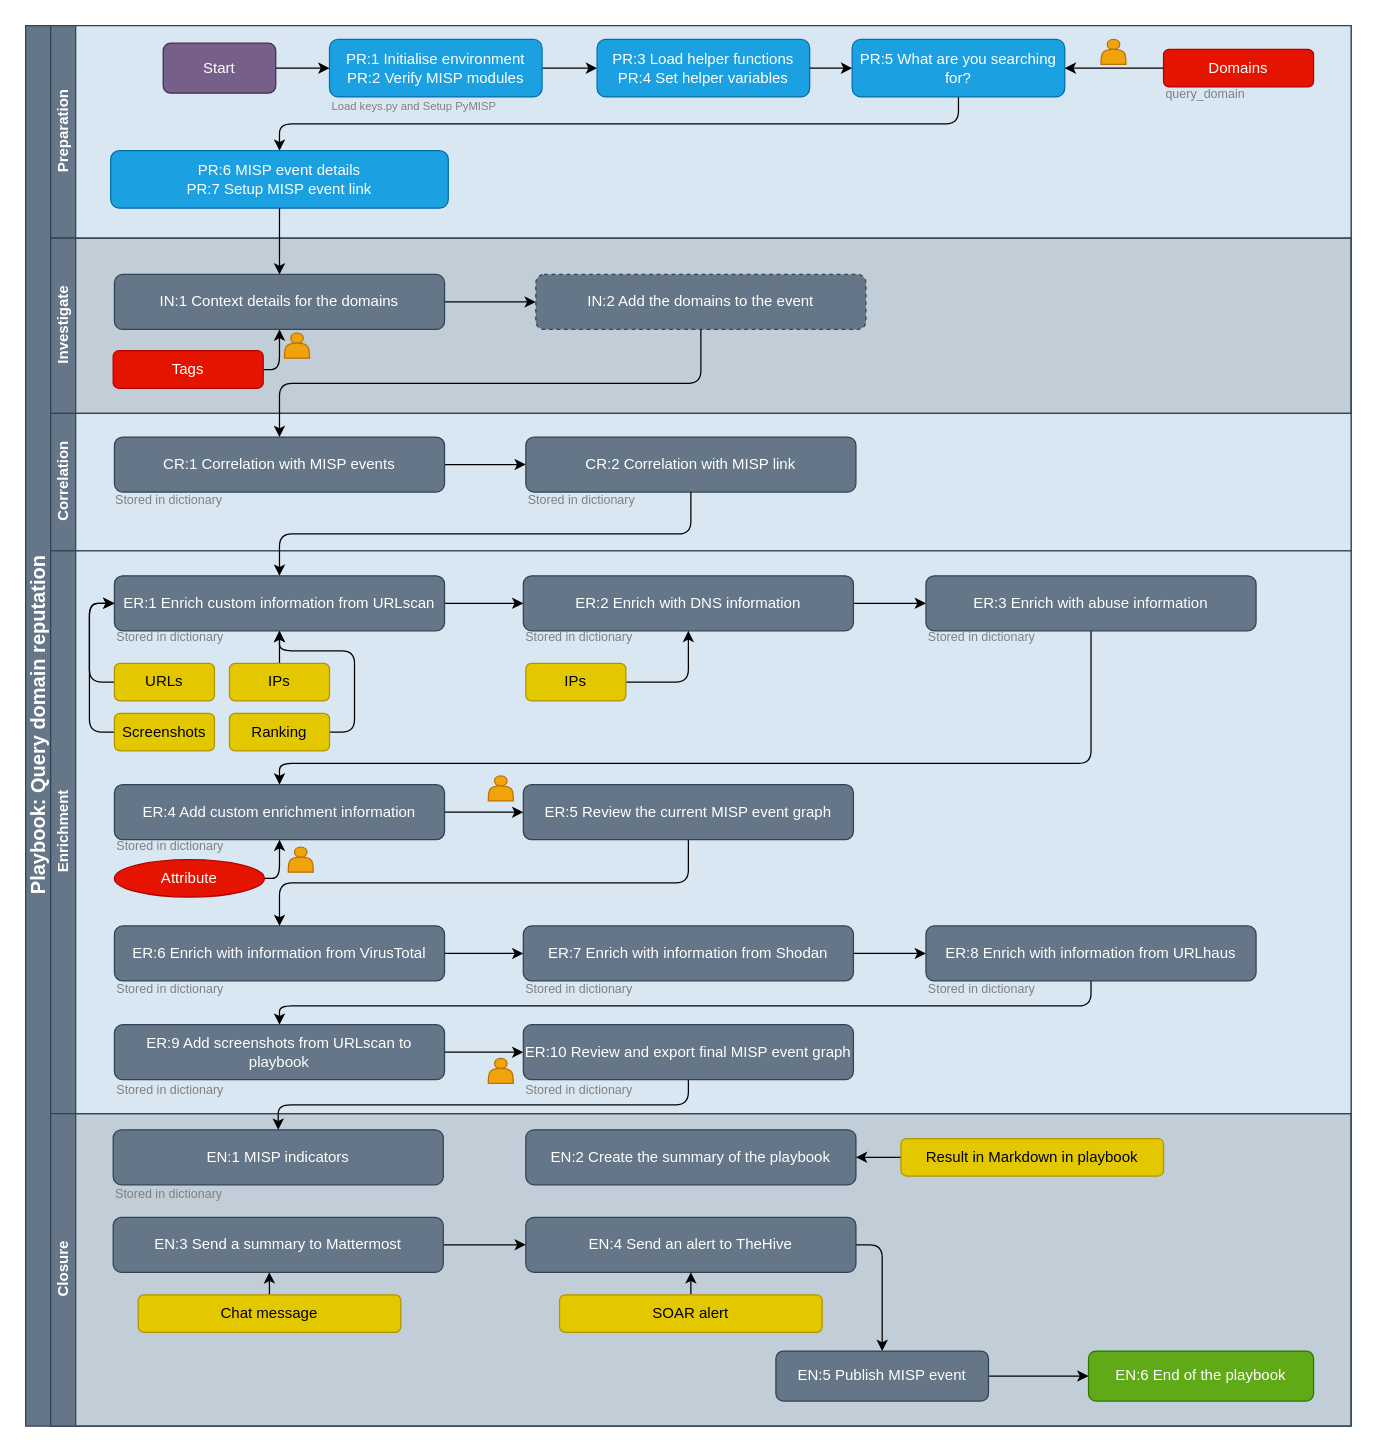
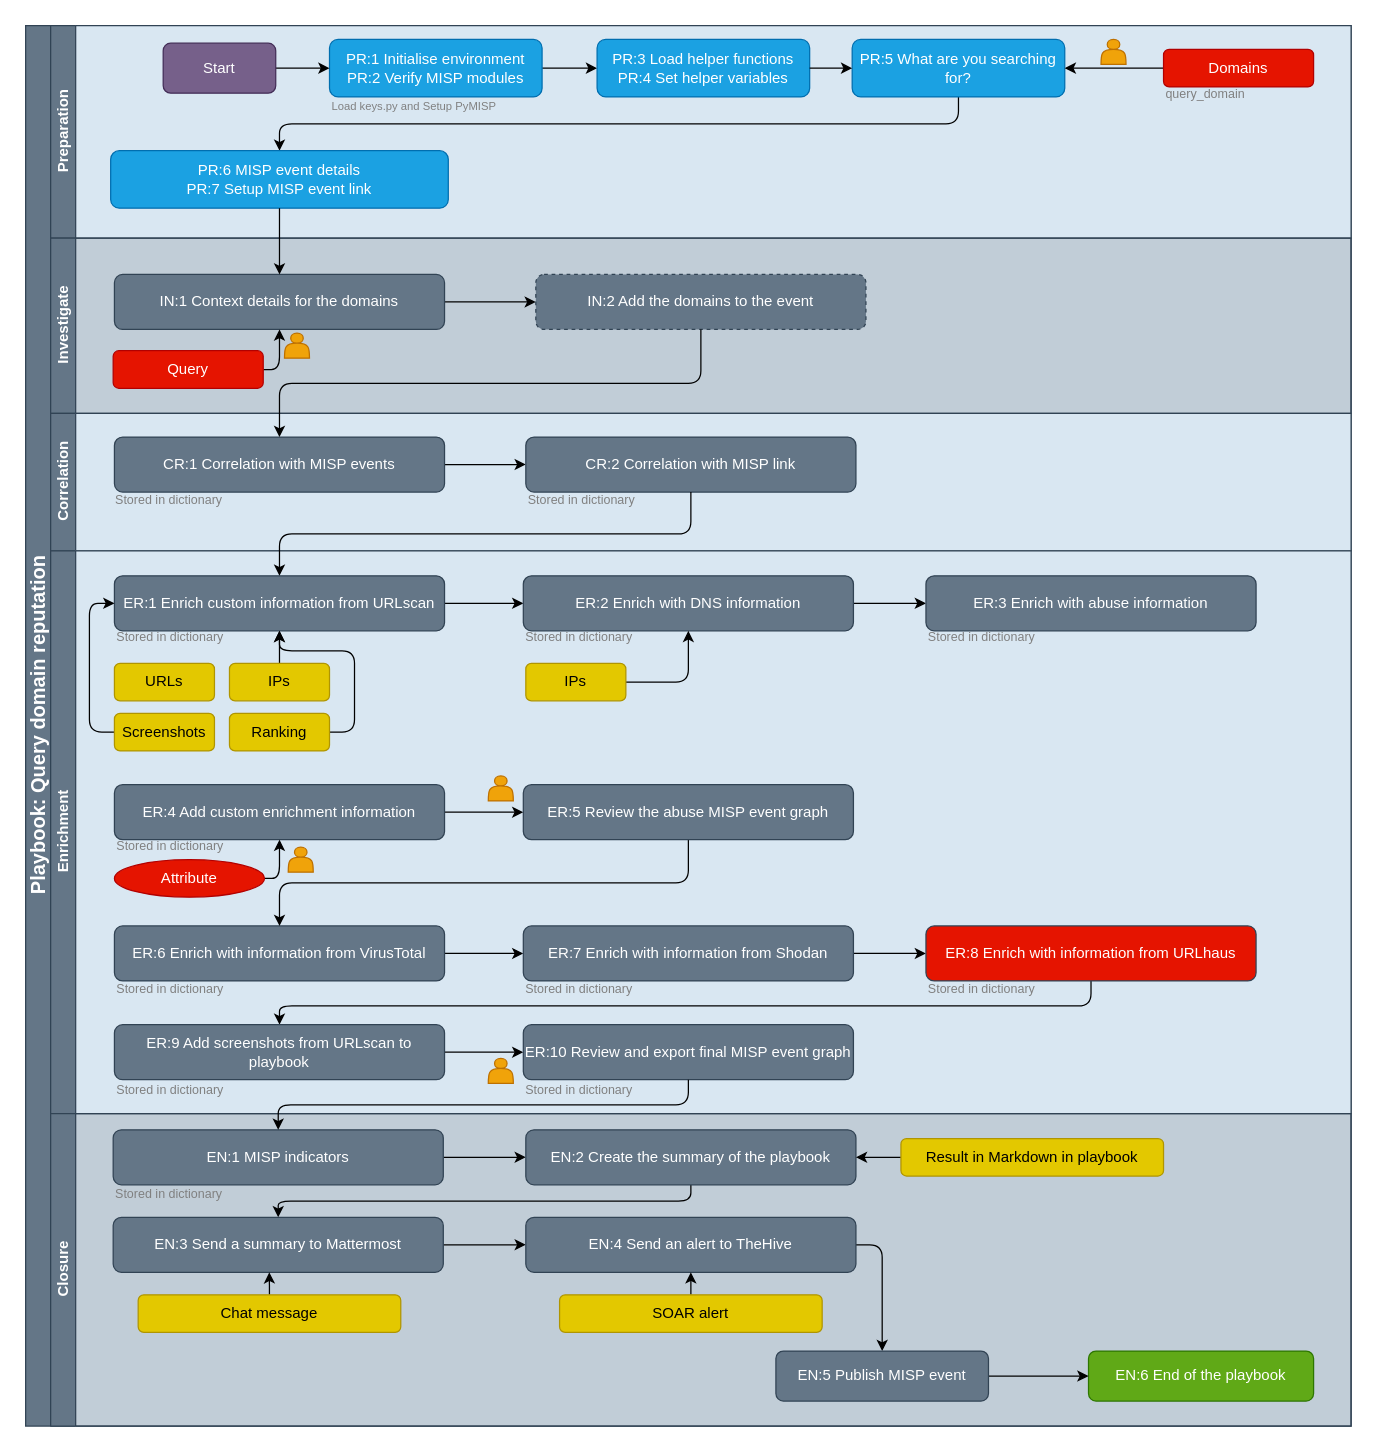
- <mxCell id="27" value="Tags" style="rounded=1;whiteSpace=wrap;html=1;fillColor=#e51400;strokeColor=#B20000;fontColor=#ffffff;" vertex="1" parent="18"><mxGeometry x="50" y="90" width="120" height="30" as="geometry" /></mxCell>
+ <mxCell id="27" value="Query" style="rounded=1;whiteSpace=wrap;html=1;fillColor=#e51400;strokeColor=#B20000;fontColor=#ffffff;" vertex="1" parent="18"><mxGeometry x="50" y="90" width="120" height="30" as="geometry" /></mxCell>
- <mxCell id="50" style="edgeStyle=orthogonalEdgeStyle;rounded=1;orthogonalLoop=1;jettySize=auto;html=1;exitX=0;exitY=0.5;exitDx=0;exitDy=0;entryX=0;entryY=0.5;entryDx=0;entryDy=0;" edge="1" parent="43" source="51" target="45"><mxGeometry relative="1" as="geometry" /></mxCell>
- <mxCell id="48" style="edgeStyle=orthogonalEdgeStyle;rounded=1;orthogonalLoop=1;jettySize=auto;html=1;exitX=0.5;exitY=1;exitDx=0;exitDy=0;entryX=0.5;entryY=0;entryDx=0;entryDy=0;" edge="1" parent="43" source="49" target="64"><mxGeometry relative="1" as="geometry"><Array as="points"><mxPoint x="832" y="170" /><mxPoint x="183" y="170" /></Array></mxGeometry></mxCell>
- <mxCell id="85" value="&lt;div&gt;ER:5 Review the current MISP event graph&lt;/div&gt;" style="rounded=1;whiteSpace=wrap;html=1;fillColor=#647687;strokeColor=#314354;fontColor=#ffffff;" vertex="1" parent="43"><mxGeometry x="378" y="187" width="264" height="44" as="geometry" /></mxCell>
+ <mxCell id="85" value="&lt;div&gt;ER:5 Review the abuse MISP event graph&lt;/div&gt;" style="rounded=1;whiteSpace=wrap;html=1;fillColor=#647687;strokeColor=#314354;fontColor=#ffffff;" vertex="1" parent="43"><mxGeometry x="378" y="187" width="264" height="44" as="geometry" /></mxCell>
- <mxCell id="74" value="ER:8 Enrich with information from URLhaus" style="rounded=1;whiteSpace=wrap;html=1;fillColor=#647687;strokeColor=#314354;fontColor=#ffffff;" vertex="1" parent="43"><mxGeometry x="700" y="300" width="264" height="44" as="geometry" /></mxCell>
+ <mxCell id="74" value="ER:8 Enrich with information from URLhaus" style="rounded=1;whiteSpace=wrap;html=1;fillColor=#e51400;strokeColor=#314354;fontColor=#ffffff;" vertex="1" parent="43"><mxGeometry x="700" y="300" width="264" height="44" as="geometry" /></mxCell>
+ <mxCell id="95" style="edgeStyle=orthogonalEdgeStyle;rounded=1;orthogonalLoop=1;jettySize=auto;html=1;exitX=1;exitY=0.5;exitDx=0;exitDy=0;entryX=0;entryY=0.5;entryDx=0;entryDy=0;" edge="1" parent="87" source="96" target="99"><mxGeometry relative="1" as="geometry" /></mxCell>
+ <mxCell id="98" style="edgeStyle=orthogonalEdgeStyle;rounded=1;orthogonalLoop=1;jettySize=auto;html=1;exitX=0.5;exitY=1;exitDx=0;exitDy=0;entryX=0.5;entryY=0;entryDx=0;entryDy=0;" edge="1" parent="87" source="99" target="103"><mxGeometry relative="1" as="geometry"><Array as="points"><mxPoint x="512" y="70" /><mxPoint x="182" y="70" /></Array></mxGeometry></mxCell>
